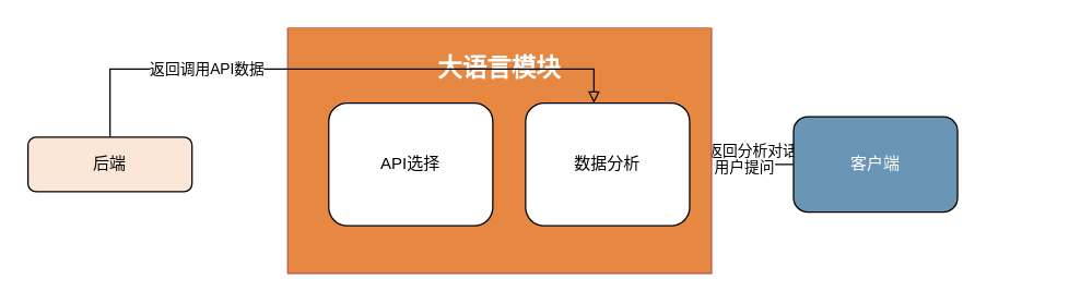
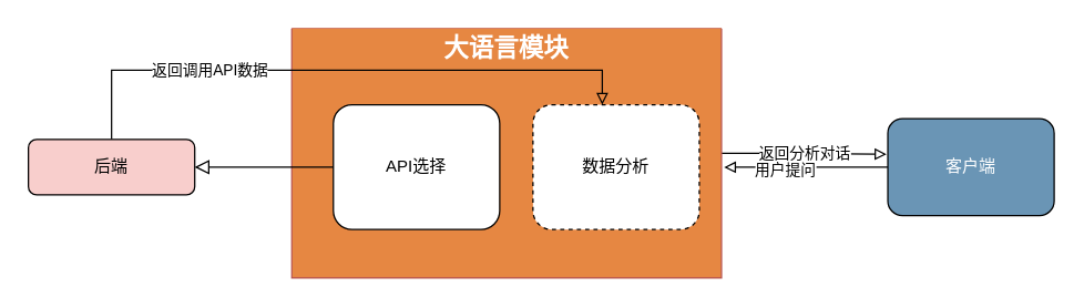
- <mxCell id="6" value="&lt;h2&gt;大语言模块&lt;/h2&gt;" style="text;html=1;strokeColor=none;fillColor=none;align=center;verticalAlign=middle;whiteSpace=wrap;rounded=0;fontColor=#FFFFFF;fontFamily=得意黑;fontSource=https%3A%2F%2Fgithub.com%2FKonghaYao%2Fchinese-free-web-font-storage%2Ftree%2Fbranch%2Fpackages%2Fdyh%2Ffonts;" vertex="1" parent="3"><mxGeometry x="100" y="15" width="110" height="30" as="geometry" /></mxCell>
+ <mxCell id="6" value="&lt;h2&gt;大语言模块&lt;/h2&gt;" style="text;html=1;strokeColor=none;fillColor=none;align=center;verticalAlign=middle;whiteSpace=wrap;rounded=0;fontColor=#FFFFFF;fontFamily=得意黑;fontSource=https%3A%2F%2Fgithub.com%2FKonghaYao%2Fchinese-free-web-font-storage%2Ftree%2Fbranch%2Fpackages%2Fdyh%2Ffonts;" vertex="1" parent="3"><mxGeometry x="100" width="110" height="30" as="geometry" /></mxCell>
- <mxCell id="9" value="后端" style="rounded=1;whiteSpace=wrap;html=1;fontSize=12;glass=0;strokeWidth=1;shadow=0;fillColor=#FBE6D8;" parent="1" vertex="1"><mxGeometry y="100" width="120" height="40" as="geometry" x="20" /></mxCell>
+ <mxCell id="9" value="后端" style="rounded=1;whiteSpace=wrap;html=1;fontSize=12;glass=0;strokeWidth=1;shadow=0;fillColor=#f8cecc;" parent="1" vertex="1"><mxGeometry y="100" width="120" height="40" as="geometry" x="20" /></mxCell>
+ <mxCell id="10" value="" style="rounded=0;html=1;jettySize=auto;orthogonalLoop=1;fontSize=11;endArrow=block;endFill=0;endSize=8;strokeWidth=1;shadow=0;labelBackgroundColor=none;edgeStyle=orthogonalEdgeStyle;entryX=1;entryY=0.5;entryDx=0;entryDy=0;exitX=0;exitY=0.5;exitDx=0;exitDy=0;" parent="1" source="4" target="9" edge="1"><mxGeometry relative="1" as="geometry"><mxPoint x="180" y="120" as="targetPoint" /></mxGeometry></mxCell>
- <mxCell id="5" value="数据分析" style="rounded=1;whiteSpace=wrap;html=1;" vertex="1" parent="3"><mxGeometry x="174" y="55" width="120" height="90" as="geometry" /></mxCell>
+ <mxCell id="5" value="数据分析" style="rounded=1;whiteSpace=wrap;html=1;dashed=1;" vertex="1" parent="3"><mxGeometry x="174" y="55" width="120" height="90" as="geometry" /></mxCell>
- <mxCell id="13" value="&lt;font data-font-src=&quot;https://github.com/KonghaYao/chinese-free-web-font-storage/tree/branch/packages/dyh/fonts&quot; face=&quot;得意黑&quot; color=&quot;#ffffff&quot;&gt;客户端&lt;/font&gt;" style="rounded=1;whiteSpace=wrap;html=1;fillColor=#6A95B5;" vertex="1" parent="1"><mxGeometry x="580" y="85" width="120" height="70" as="geometry" /></mxCell>
+ <mxCell id="13" value="&lt;font data-font-src=&quot;https://github.com/KonghaYao/chinese-free-web-font-storage/tree/branch/packages/dyh/fonts&quot; face=&quot;得意黑&quot; color=&quot;#ffffff&quot;&gt;客户端&lt;/font&gt;" style="rounded=1;whiteSpace=wrap;html=1;fillColor=#6A95B5;" vertex="1" parent="1"><mxGeometry x="640" y="85" width="120" height="70" as="geometry" /></mxCell>
